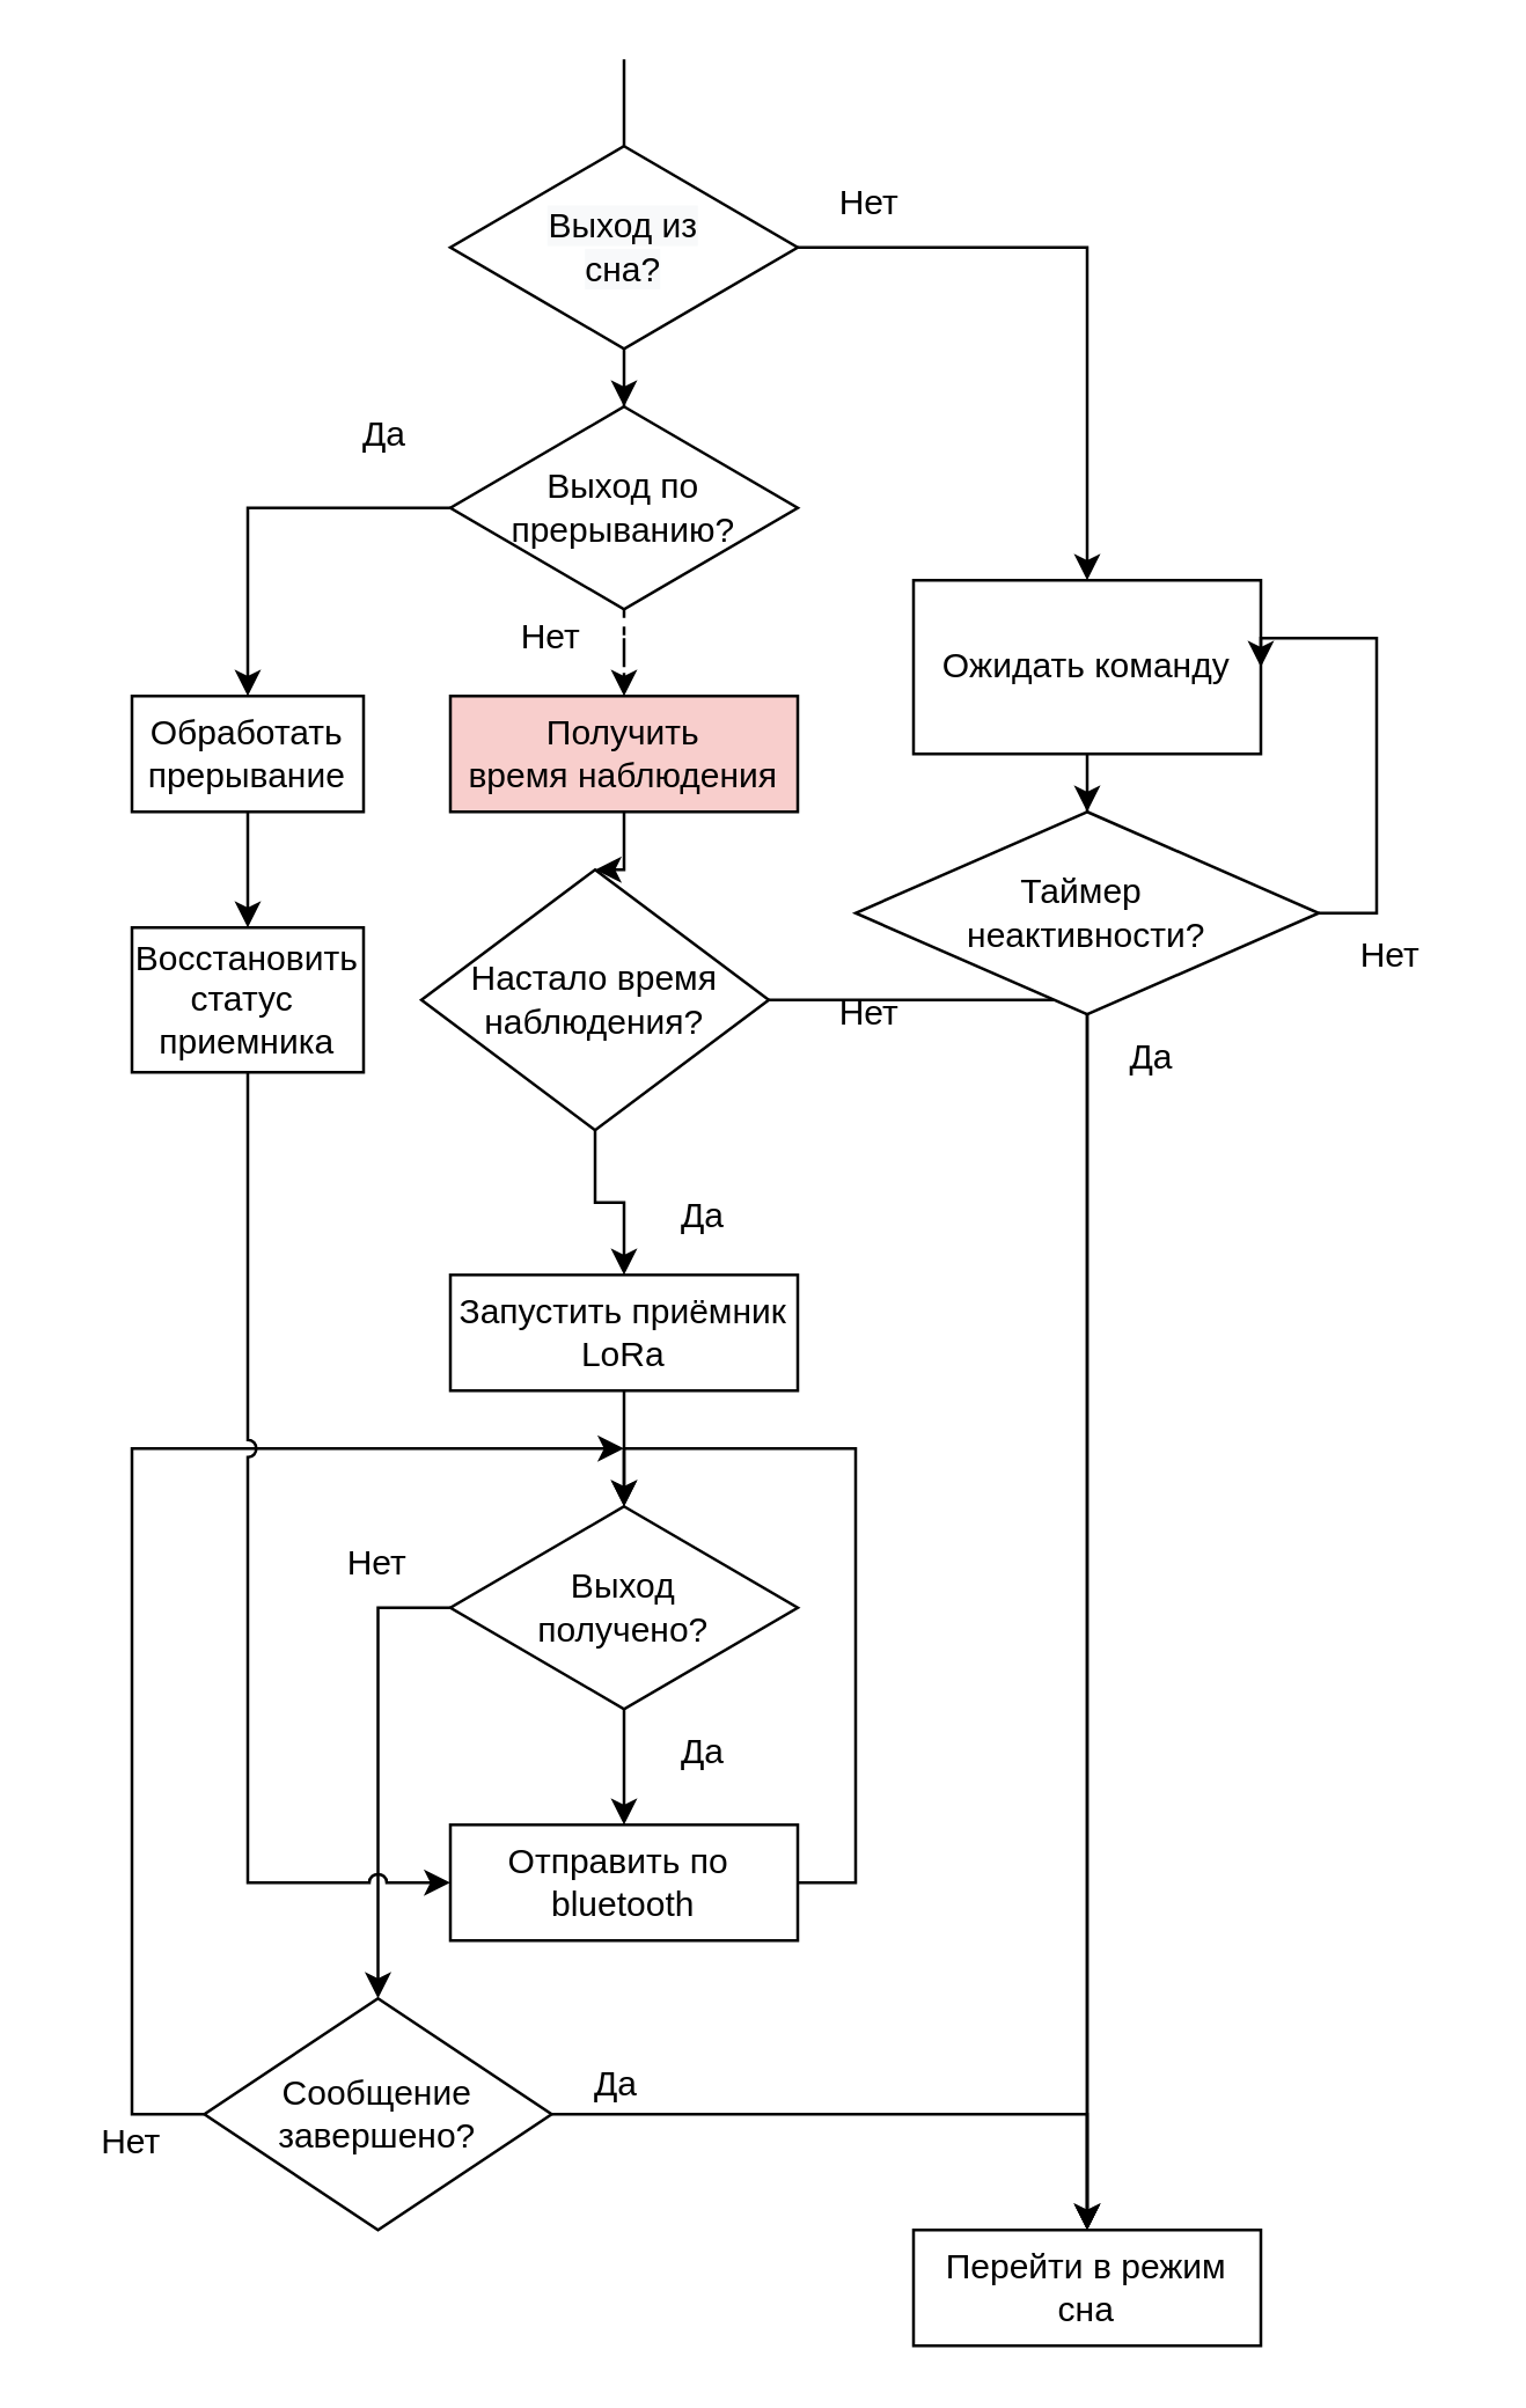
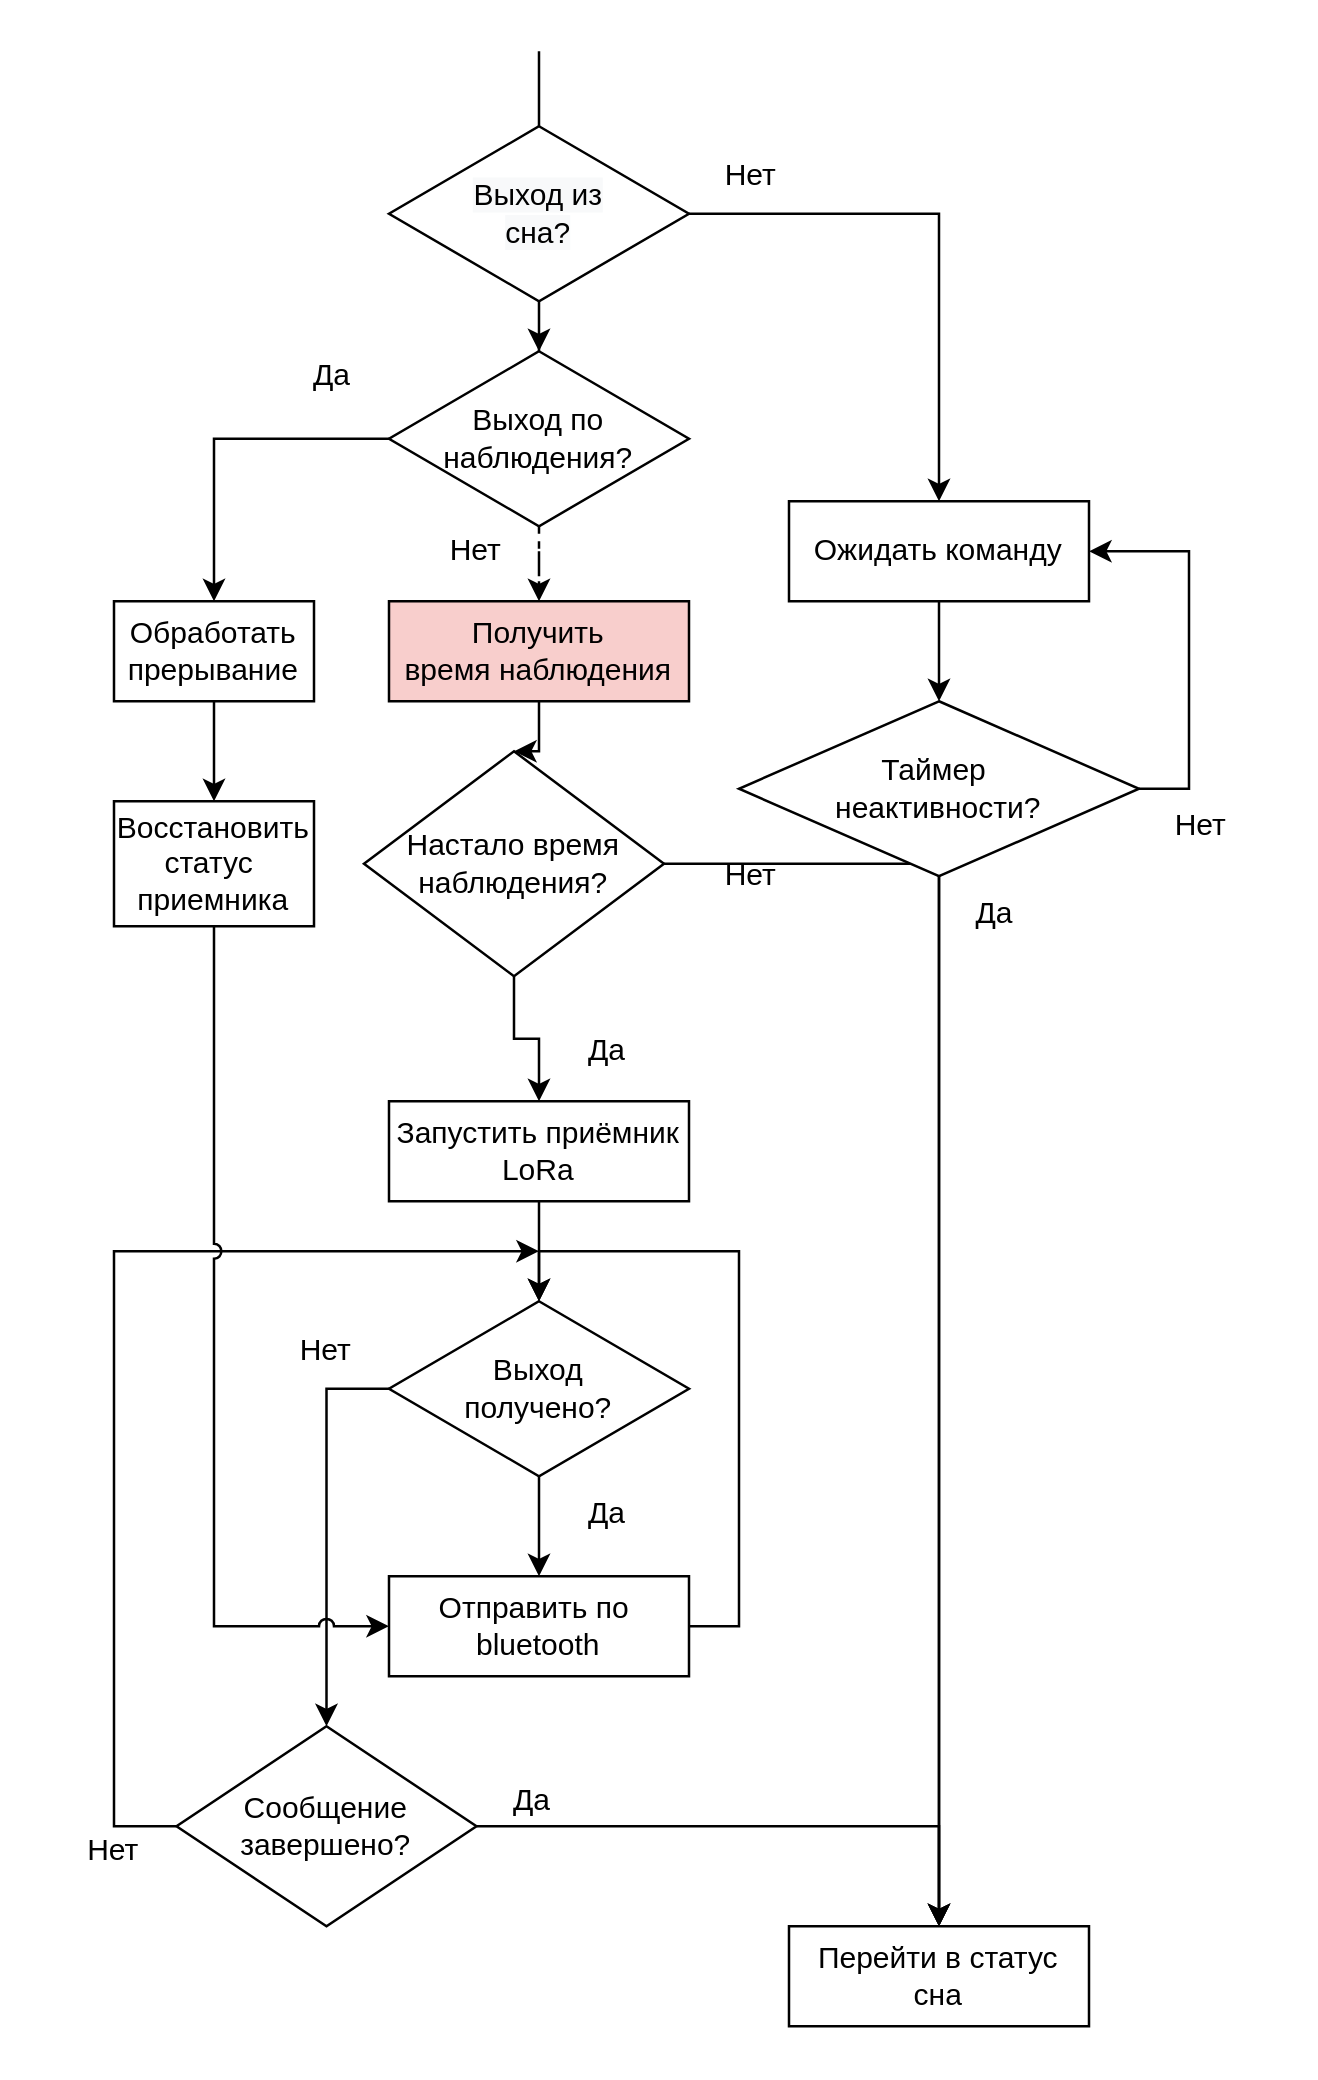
- <mxCell id="39" value="Выход по&lt;br&gt;прерыванию?" style="rhombus;whiteSpace=wrap;html=1;" vertex="1" parent="1"><mxGeometry x="155" y="140" width="120" height="70" as="geometry" /></mxCell>
+ <mxCell id="39" value="Выход по&lt;br&gt;наблюдения?" style="rhombus;whiteSpace=wrap;html=1;" vertex="1" parent="1"><mxGeometry x="155" y="140" width="120" height="70" as="geometry" /></mxCell>
- <mxCell id="11" value="Ожидать команду" style="rounded=0;whiteSpace=wrap;html=1;" vertex="1" parent="1"><mxGeometry x="315" y="200" width="120" height="60" as="geometry" /></mxCell>
+ <mxCell id="11" value="Ожидать команду" style="rounded=0;whiteSpace=wrap;html=1;" vertex="1" parent="1"><mxGeometry x="315" y="200" width="120" height="40" as="geometry" /></mxCell>
- <mxCell id="12" value="Перейти в режим сна" style="rounded=0;whiteSpace=wrap;html=1;" vertex="1" parent="1"><mxGeometry x="315" y="770" width="120" height="40" as="geometry" /></mxCell>
+ <mxCell id="12" value="Перейти в статус сна" style="rounded=0;whiteSpace=wrap;html=1;" vertex="1" parent="1"><mxGeometry x="315" y="770" width="120" height="40" as="geometry" /></mxCell>
